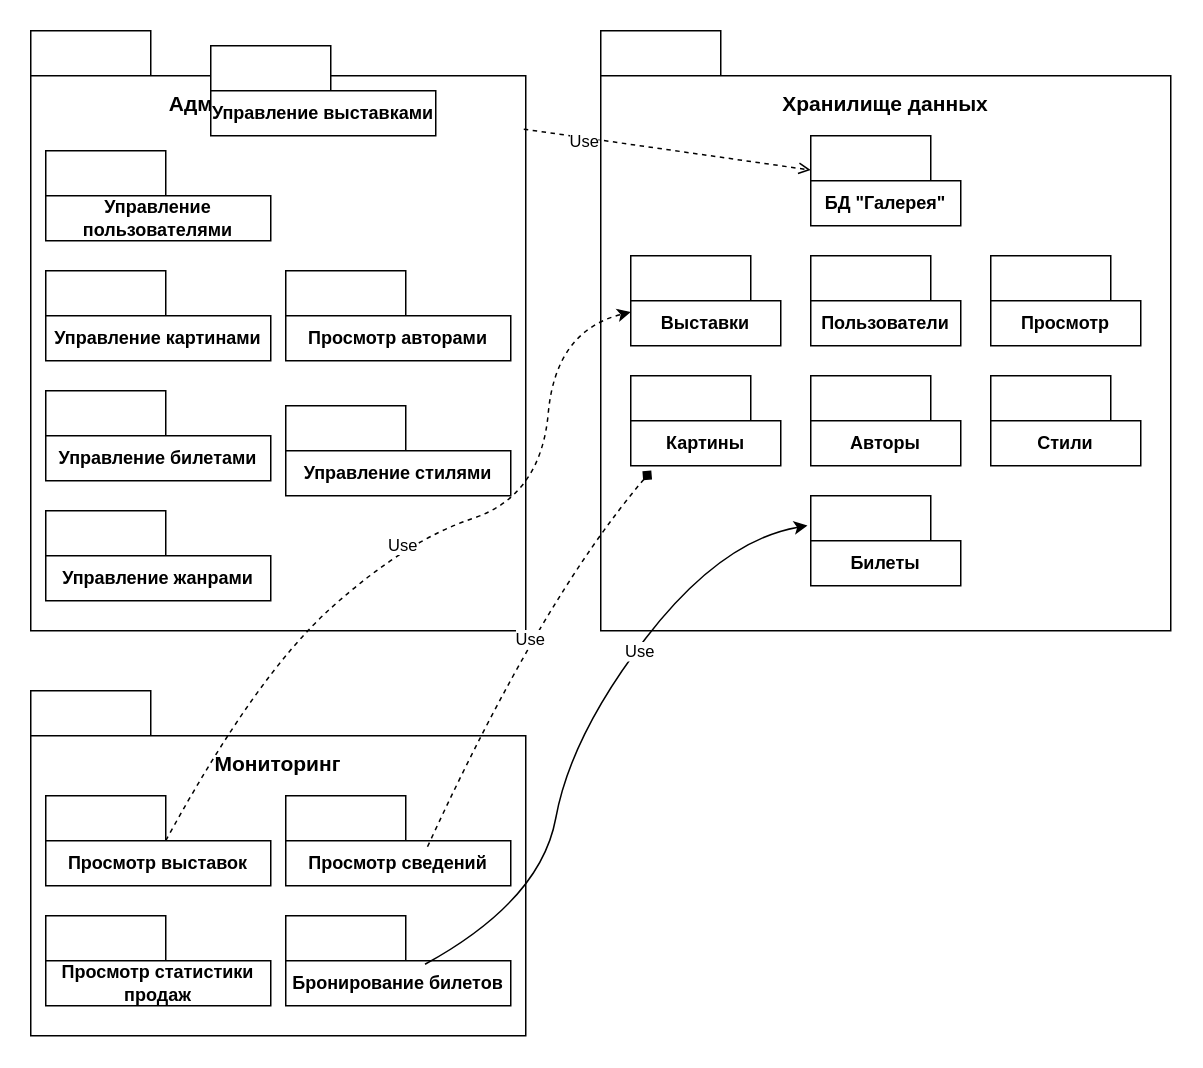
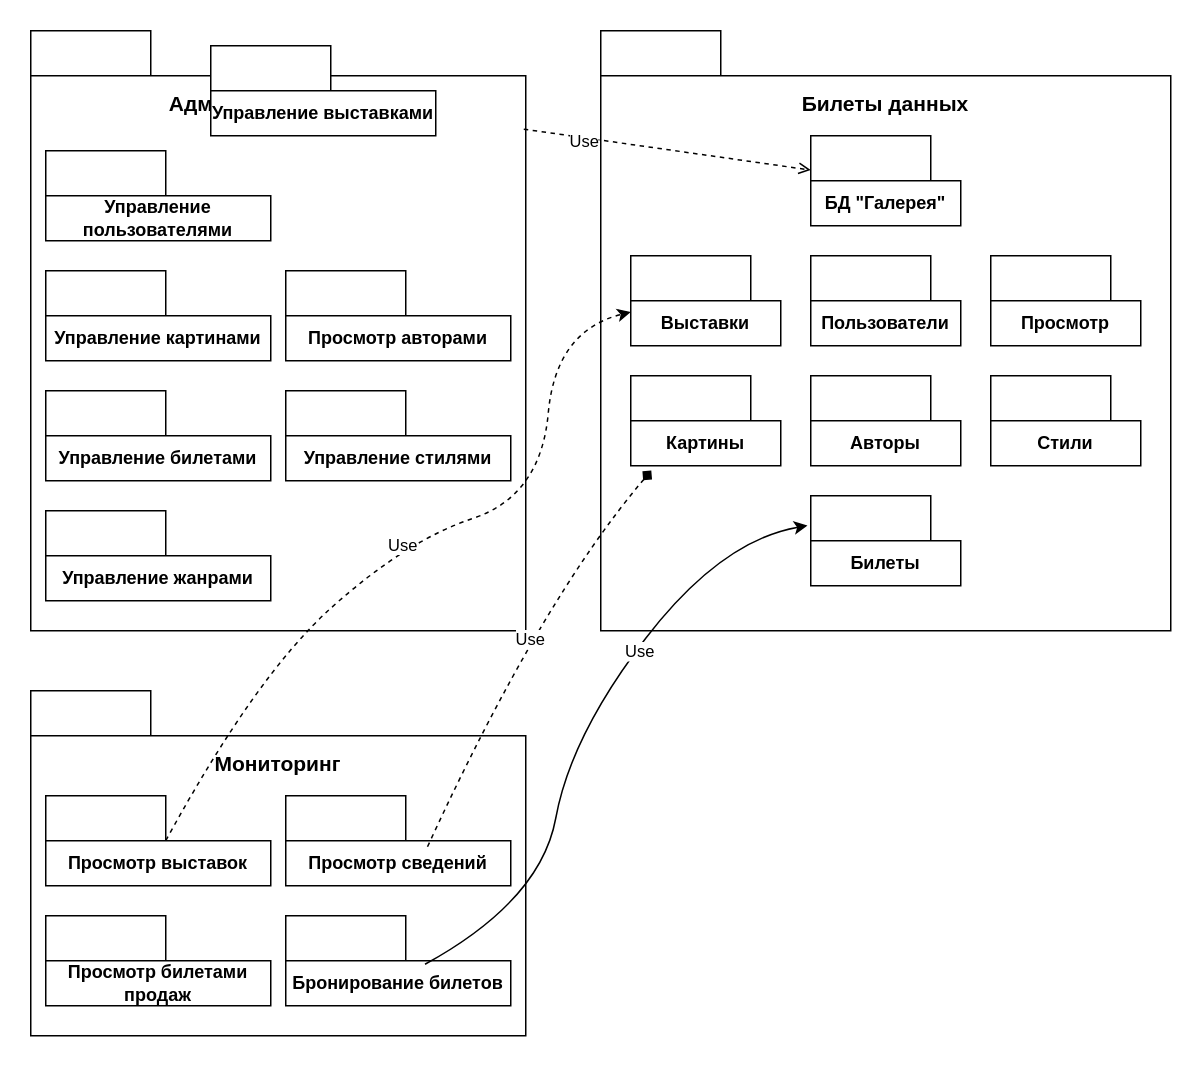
- <mxCell id="16" value="Хранилище данных" style="shape=folder;fontStyle=1;tabWidth=80;tabHeight=30;tabPosition=left;html=1;boundedLbl=1;whiteSpace=wrap;verticalAlign=top;fontSize=14;spacing=6;" vertex="1" parent="1"><mxGeometry x="400" y="20" width="380" height="400" as="geometry" /></mxCell>
+ <mxCell id="16" value="Билеты данных" style="shape=folder;fontStyle=1;tabWidth=80;tabHeight=30;tabPosition=left;html=1;boundedLbl=1;whiteSpace=wrap;verticalAlign=top;fontSize=14;spacing=6;" vertex="1" parent="1"><mxGeometry x="400" y="20" width="380" height="400" as="geometry" /></mxCell>
- <mxCell id="8" value="Управление стилями" style="shape=folder;fontStyle=1;tabWidth=80;tabHeight=30;tabPosition=left;html=1;boundedLbl=1;whiteSpace=wrap;" vertex="1" parent="1"><mxGeometry x="190" y="270" width="150" height="60" as="geometry" /></mxCell>
+ <mxCell id="8" value="Управление стилями" style="shape=folder;fontStyle=1;tabWidth=80;tabHeight=30;tabPosition=left;html=1;boundedLbl=1;whiteSpace=wrap;" vertex="1" parent="1"><mxGeometry x="190" y="260" width="150" height="60" as="geometry" /></mxCell>
- <mxCell id="14" value="Просмотр статистики продаж" style="shape=folder;fontStyle=1;tabWidth=80;tabHeight=30;tabPosition=left;html=1;boundedLbl=1;whiteSpace=wrap;" vertex="1" parent="1"><mxGeometry x="30" y="610" width="150" height="60" as="geometry" /></mxCell>
+ <mxCell id="14" value="Просмотр билетами продаж" style="shape=folder;fontStyle=1;tabWidth=80;tabHeight=30;tabPosition=left;html=1;boundedLbl=1;whiteSpace=wrap;" vertex="1" parent="1"><mxGeometry x="30" y="610" width="150" height="60" as="geometry" /></mxCell>
